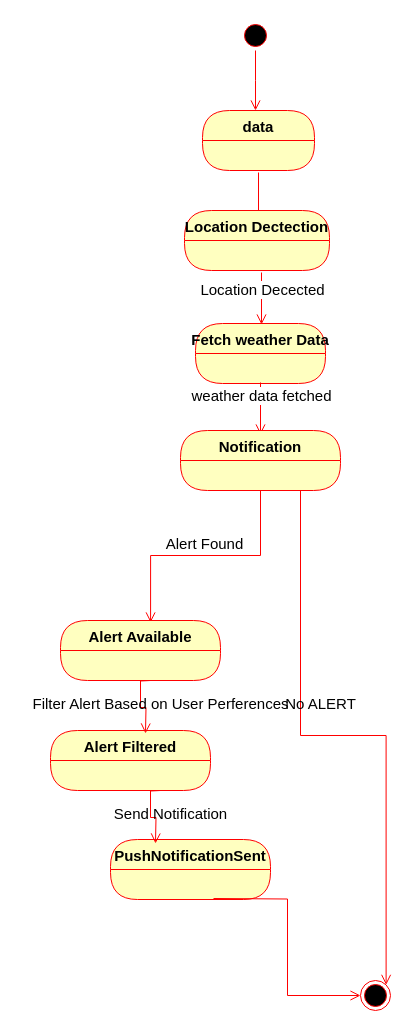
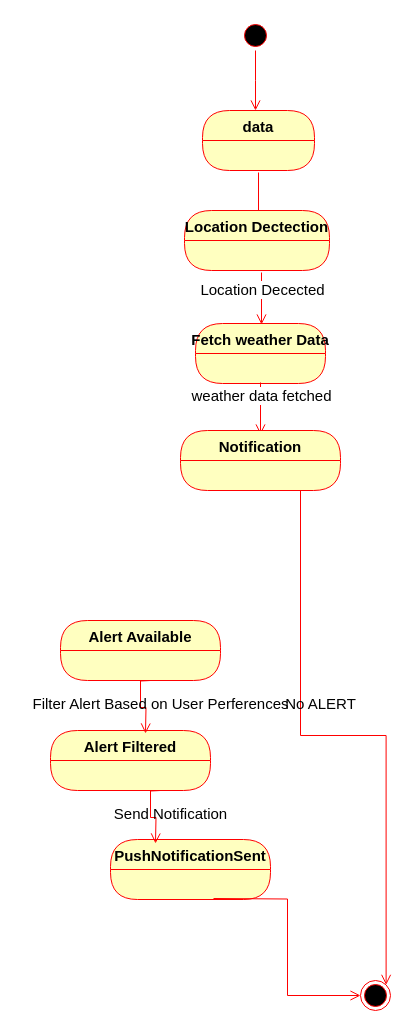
- <mxCell id="13" value="Alert Found" style="edgeStyle=orthogonalEdgeStyle;html=1;verticalAlign=bottom;endArrow=open;endSize=8;strokeColor=#ff0000;rounded=0;entryX=0.563;entryY=0.033;entryDx=0;entryDy=0;entryPerimeter=0;fontSize=15;" parent="1" source="12" target="14" edge="1"><mxGeometry relative="1" as="geometry"><mxPoint x="260" y="550" as="targetPoint" /></mxGeometry></mxCell>
